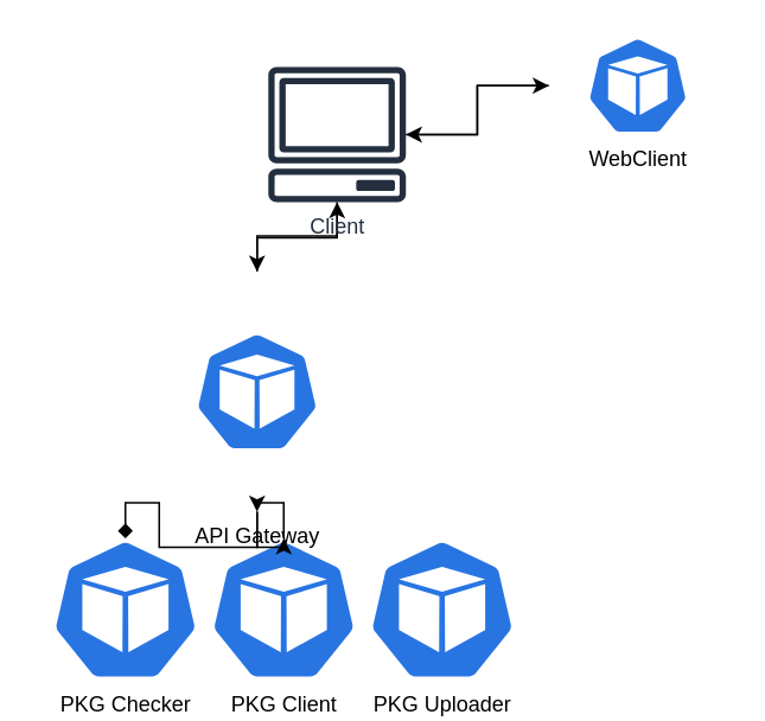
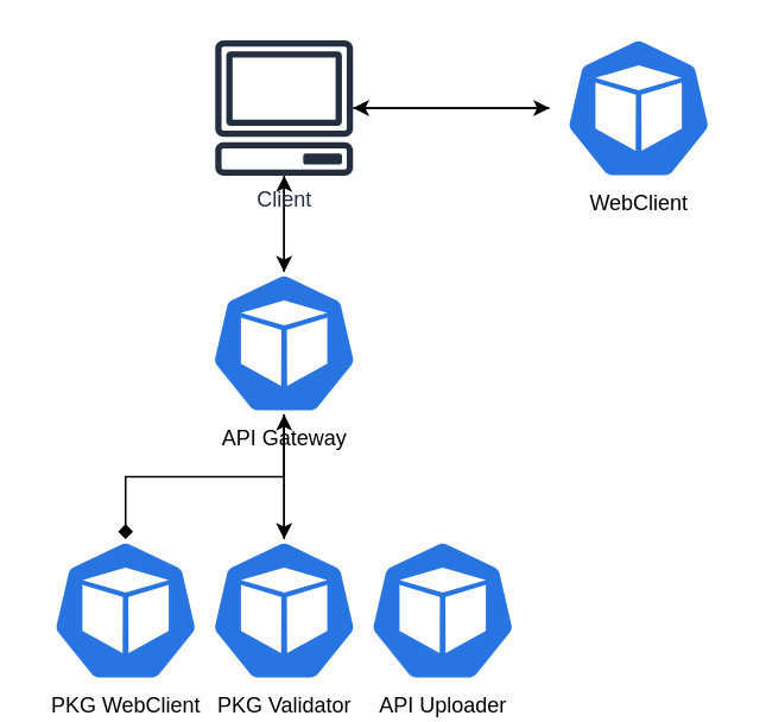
- <mxCell id="7" value="&lt;div&gt;WebClient&lt;/div&gt;&lt;div&gt;&lt;br&gt;&lt;/div&gt;" style="html=1;dashed=0;whitespace=wrap;fillColor=#2875E2;strokeColor=#ffffff;points=[[0.005,0.63,0],[0.1,0.2,0],[0.9,0.2,0],[0.5,0,0],[0.995,0.63,0],[0.72,0.99,0],[0.5,1,0],[0.28,0.99,0]];shape=mxgraph.kubernetes.icon;prIcon=pod;verticalAlign=top;labelPosition=center;verticalLabelPosition=bottom;align=center;" vertex="1" parent="1"><mxGeometry x="308" y="20" width="100" height="55" as="geometry" /></mxCell>
+ <mxCell id="7" value="&lt;div&gt;WebClient&lt;/div&gt;&lt;div&gt;&lt;br&gt;&lt;/div&gt;" style="html=1;dashed=0;whitespace=wrap;fillColor=#2875E2;strokeColor=#ffffff;points=[[0.005,0.63,0],[0.1,0.2,0],[0.9,0.2,0],[0.5,0,0],[0.995,0.63,0],[0.72,0.99,0],[0.5,1,0],[0.28,0.99,0]];shape=mxgraph.kubernetes.icon;prIcon=pod;verticalAlign=top;labelPosition=center;verticalLabelPosition=bottom;align=center;" vertex="1" parent="1"><mxGeometry x="308" y="20" width="100" height="80" as="geometry" /></mxCell>
- <mxCell id="14" value="&lt;div&gt;Client&lt;/div&gt;" style="outlineConnect=0;fontColor=#232F3E;gradientColor=none;fillColor=#232F3E;strokeColor=none;dashed=0;verticalLabelPosition=bottom;verticalAlign=top;align=center;html=1;fontSize=12;fontStyle=0;aspect=fixed;pointerEvents=1;shape=mxgraph.aws4.client;" vertex="1" parent="1"><mxGeometry x="150" y="37" width="78" height="76" as="geometry" /></mxCell>
+ <mxCell id="14" value="&lt;div&gt;Client&lt;/div&gt;" style="outlineConnect=0;fontColor=#232F3E;gradientColor=none;fillColor=#232F3E;strokeColor=none;dashed=0;verticalLabelPosition=bottom;verticalAlign=top;align=center;html=1;fontSize=12;fontStyle=0;aspect=fixed;pointerEvents=1;shape=mxgraph.aws4.client;" vertex="1" parent="1"><mxGeometry x="120" y="22" width="78" height="76" as="geometry" /></mxCell>
- <mxCell id="11" value="&lt;div&gt;API Gateway&lt;/div&gt;" style="html=1;dashed=0;whitespace=wrap;fillColor=#2875E2;strokeColor=#ffffff;points=[[0.005,0.63,0],[0.1,0.2,0],[0.9,0.2,0],[0.5,0,0],[0.995,0.63,0],[0.72,0.99,0],[0.5,1,0],[0.28,0.99,0]];shape=mxgraph.kubernetes.icon;prIcon=pod;verticalAlign=top;labelPosition=center;verticalLabelPosition=bottom;align=center;" vertex="1" parent="1"><mxGeometry x="109" y="152" width="70" height="135" as="geometry" /></mxCell>
+ <mxCell id="11" value="&lt;div&gt;API Gateway&lt;/div&gt;" style="html=1;dashed=0;whitespace=wrap;fillColor=#2875E2;strokeColor=#ffffff;points=[[0.005,0.63,0],[0.1,0.2,0],[0.9,0.2,0],[0.5,0,0],[0.995,0.63,0],[0.72,0.99,0],[0.5,1,0],[0.28,0.99,0]];shape=mxgraph.kubernetes.icon;prIcon=pod;verticalAlign=top;labelPosition=center;verticalLabelPosition=bottom;align=center;" vertex="1" parent="1"><mxGeometry x="109" y="152" width="100" height="80" as="geometry" /></mxCell>
- <mxCell id="4" value="PKG Checker" style="html=1;dashed=0;whitespace=wrap;fillColor=#2875E2;strokeColor=#ffffff;points=[[0.005,0.63,0],[0.1,0.2,0],[0.9,0.2,0],[0.5,0,0],[0.995,0.63,0],[0.72,0.99,0],[0.5,1,0],[0.28,0.99,0]];shape=mxgraph.kubernetes.icon;prIcon=pod;verticalAlign=top;labelPosition=center;verticalLabelPosition=bottom;align=center;" vertex="1" parent="1"><mxGeometry x="20" y="302" width="100" height="80" as="geometry" /></mxCell>
+ <mxCell id="4" value="PKG WebClient" style="html=1;dashed=0;whitespace=wrap;fillColor=#2875E2;strokeColor=#ffffff;points=[[0.005,0.63,0],[0.1,0.2,0],[0.9,0.2,0],[0.5,0,0],[0.995,0.63,0],[0.72,0.99,0],[0.5,1,0],[0.28,0.99,0]];shape=mxgraph.kubernetes.icon;prIcon=pod;verticalAlign=top;labelPosition=center;verticalLabelPosition=bottom;align=center;" vertex="1" parent="1"><mxGeometry x="20" y="302" width="100" height="80" as="geometry" /></mxCell>
- <mxCell id="3" value="PKG Client" style="html=1;dashed=0;whitespace=wrap;fillColor=#2875E2;strokeColor=#ffffff;points=[[0.005,0.63,0],[0.1,0.2,0],[0.9,0.2,0],[0.5,0,0],[0.995,0.63,0],[0.72,0.99,0],[0.5,1,0],[0.28,0.99,0]];shape=mxgraph.kubernetes.icon;prIcon=pod;verticalAlign=top;labelPosition=center;verticalLabelPosition=bottom;align=center;" vertex="1" parent="1"><mxGeometry x="109" y="302" width="100" height="80" as="geometry" /></mxCell>
+ <mxCell id="3" value="PKG Validator" style="html=1;dashed=0;whitespace=wrap;fillColor=#2875E2;strokeColor=#ffffff;points=[[0.005,0.63,0],[0.1,0.2,0],[0.9,0.2,0],[0.5,0,0],[0.995,0.63,0],[0.72,0.99,0],[0.5,1,0],[0.28,0.99,0]];shape=mxgraph.kubernetes.icon;prIcon=pod;verticalAlign=top;labelPosition=center;verticalLabelPosition=bottom;align=center;" vertex="1" parent="1"><mxGeometry x="109" y="302" width="100" height="80" as="geometry" /></mxCell>
- <mxCell id="5" value="PKG Uploader" style="html=1;dashed=0;whitespace=wrap;fillColor=#2875E2;strokeColor=#ffffff;points=[[0.005,0.63,0],[0.1,0.2,0],[0.9,0.2,0],[0.5,0,0],[0.995,0.63,0],[0.72,0.99,0],[0.5,1,0],[0.28,0.99,0]];shape=mxgraph.kubernetes.icon;prIcon=pod;verticalAlign=top;labelPosition=center;verticalLabelPosition=bottom;align=center;" vertex="1" parent="1"><mxGeometry x="198" y="302" width="100" height="80" as="geometry" /></mxCell>
+ <mxCell id="5" value="API Uploader" style="html=1;dashed=0;whitespace=wrap;fillColor=#2875E2;strokeColor=#ffffff;points=[[0.005,0.63,0],[0.1,0.2,0],[0.9,0.2,0],[0.5,0,0],[0.995,0.63,0],[0.72,0.99,0],[0.5,1,0],[0.28,0.99,0]];shape=mxgraph.kubernetes.icon;prIcon=pod;verticalAlign=top;labelPosition=center;verticalLabelPosition=bottom;align=center;" vertex="1" parent="1"><mxGeometry x="198" y="302" width="100" height="80" as="geometry" /></mxCell>
